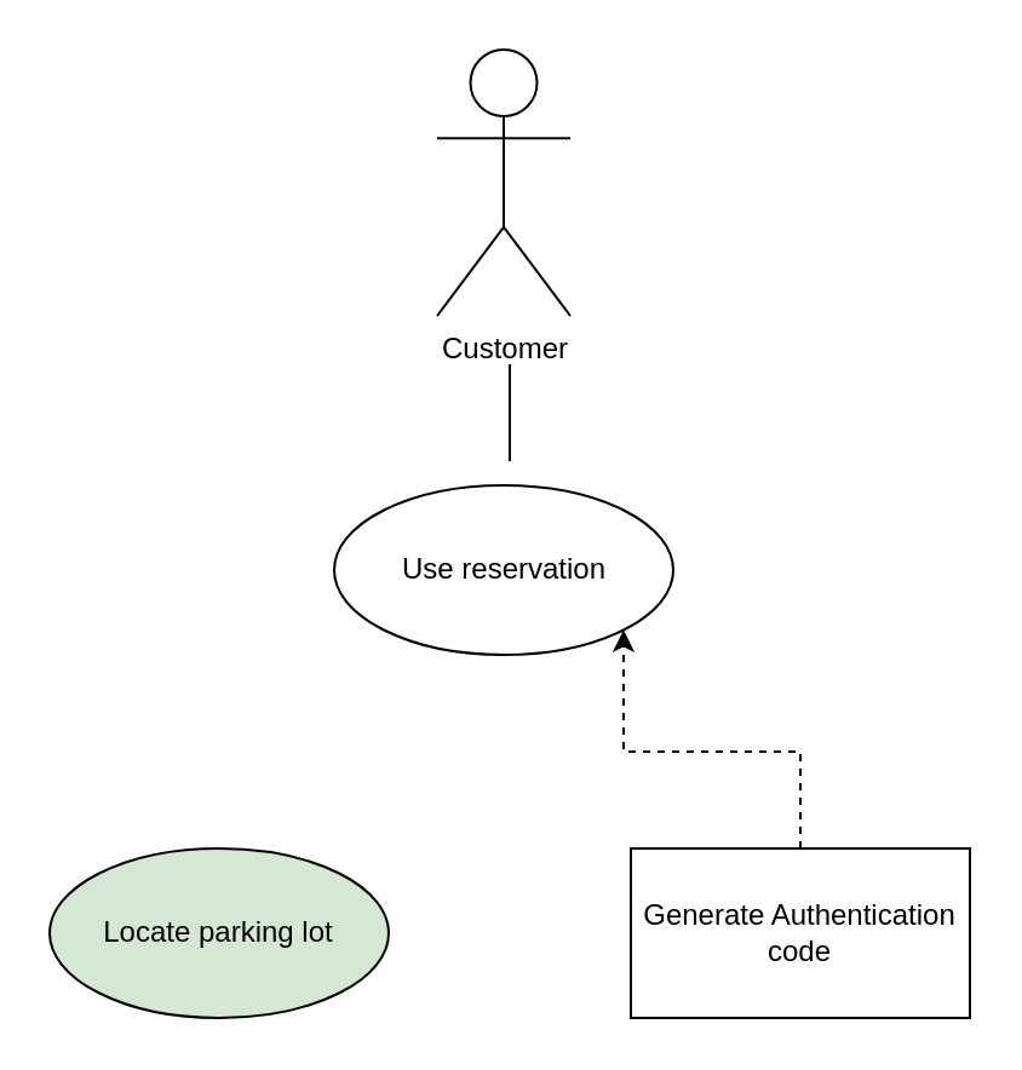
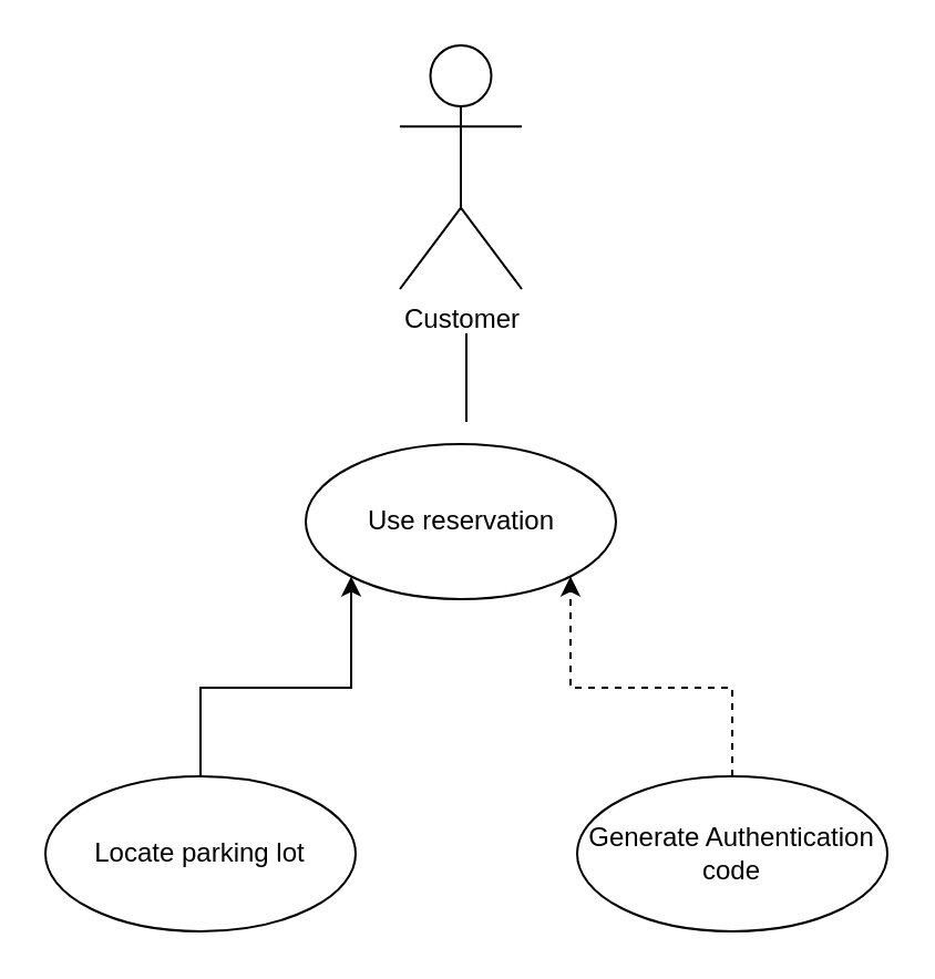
+ <mxCell id="4" style="edgeStyle=orthogonalEdgeStyle;rounded=0;orthogonalLoop=1;jettySize=auto;html=1;exitX=0.5;exitY=0;exitDx=0;exitDy=0;entryX=0;entryY=1;entryDx=0;entryDy=0;" edge="1" parent="1" source="5" target="3"><mxGeometry relative="1" as="geometry" /></mxCell>
- <mxCell id="5" value="Locate parking lot" style="ellipse;whiteSpace=wrap;html=1;fillColor=#d5e8d4;" vertex="1" parent="1"><mxGeometry x="20" y="350" width="140" height="70" as="geometry" /></mxCell>
+ <mxCell id="5" value="Locate parking lot" style="ellipse;whiteSpace=wrap;html=1;" vertex="1" parent="1"><mxGeometry x="20" y="350" width="140" height="70" as="geometry" /></mxCell>
- <mxCell id="7" value="Generate Authentication code" style="whiteSpace=wrap;html=1;rounded=0;" vertex="1" parent="1"><mxGeometry x="260" y="350" width="140" height="70" as="geometry" /></mxCell>
+ <mxCell id="7" value="Generate Authentication code" style="ellipse;whiteSpace=wrap;html=1;" vertex="1" parent="1"><mxGeometry x="260" y="350" width="140" height="70" as="geometry" /></mxCell>
